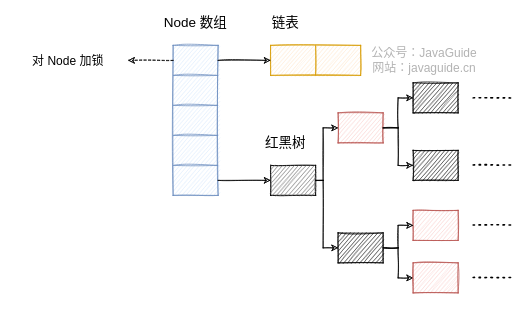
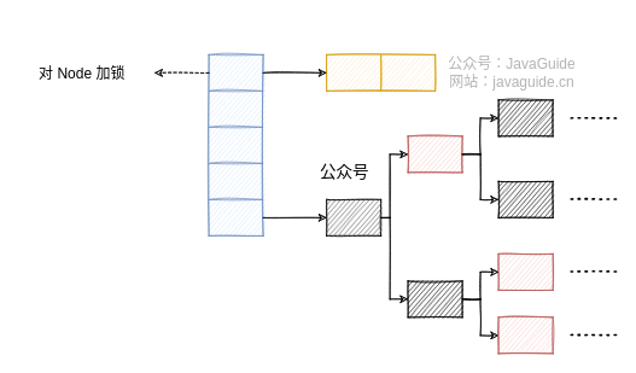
- <mxCell id="13" value="&lt;font style=&quot;font-size: 18px&quot;&gt;Node 数组&lt;/font&gt;" style="text;html=1;strokeColor=none;fillColor=none;align=center;verticalAlign=middle;whiteSpace=wrap;rounded=0;sketch=1;" vertex="1" parent="1"><mxGeometry x="200" y="20" width="120" height="20" as="geometry" /></mxCell>
- <mxCell id="23" value="&lt;font style=&quot;font-size: 18px&quot;&gt;链表&lt;/font&gt;" style="text;html=1;strokeColor=none;fillColor=none;align=center;verticalAlign=middle;whiteSpace=wrap;rounded=0;sketch=1;" vertex="1" parent="1"><mxGeometry x="360" y="20" width="40" height="20" as="geometry" /></mxCell>
- <mxCell id="53" value="&lt;span style=&quot;font-size: 18px&quot;&gt;红黑树&lt;/span&gt;" style="text;html=1;strokeColor=none;fillColor=none;align=center;verticalAlign=middle;whiteSpace=wrap;rounded=0;sketch=1;" vertex="1" parent="1"><mxGeometry x="350" y="180" width="60" height="20" as="geometry" /></mxCell>
+ <mxCell id="53" value="&lt;span style=&quot;font-size: 18px&quot;&gt;公众号&lt;/span&gt;" style="text;html=1;strokeColor=none;fillColor=none;align=center;verticalAlign=middle;whiteSpace=wrap;rounded=0;sketch=1;" vertex="1" parent="1"><mxGeometry x="350" y="180" width="60" height="20" as="geometry" /></mxCell>
